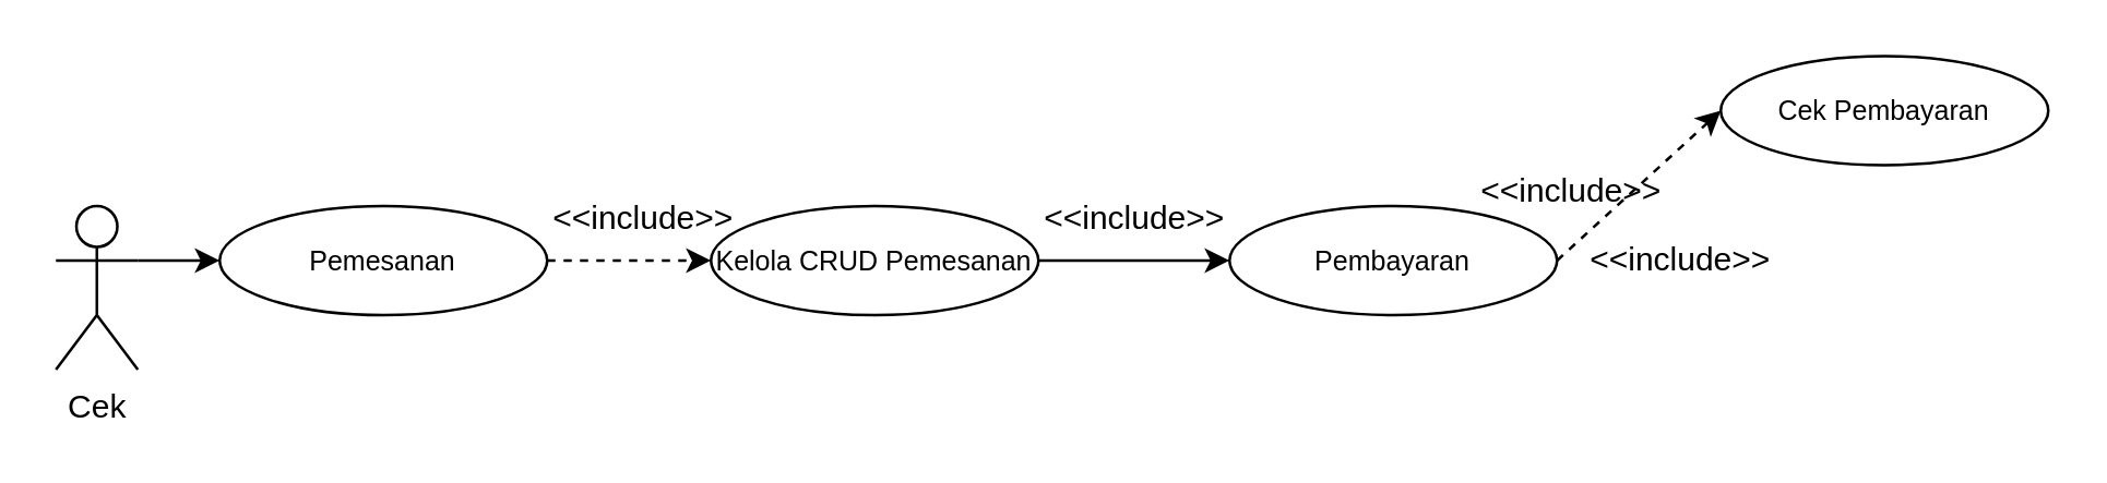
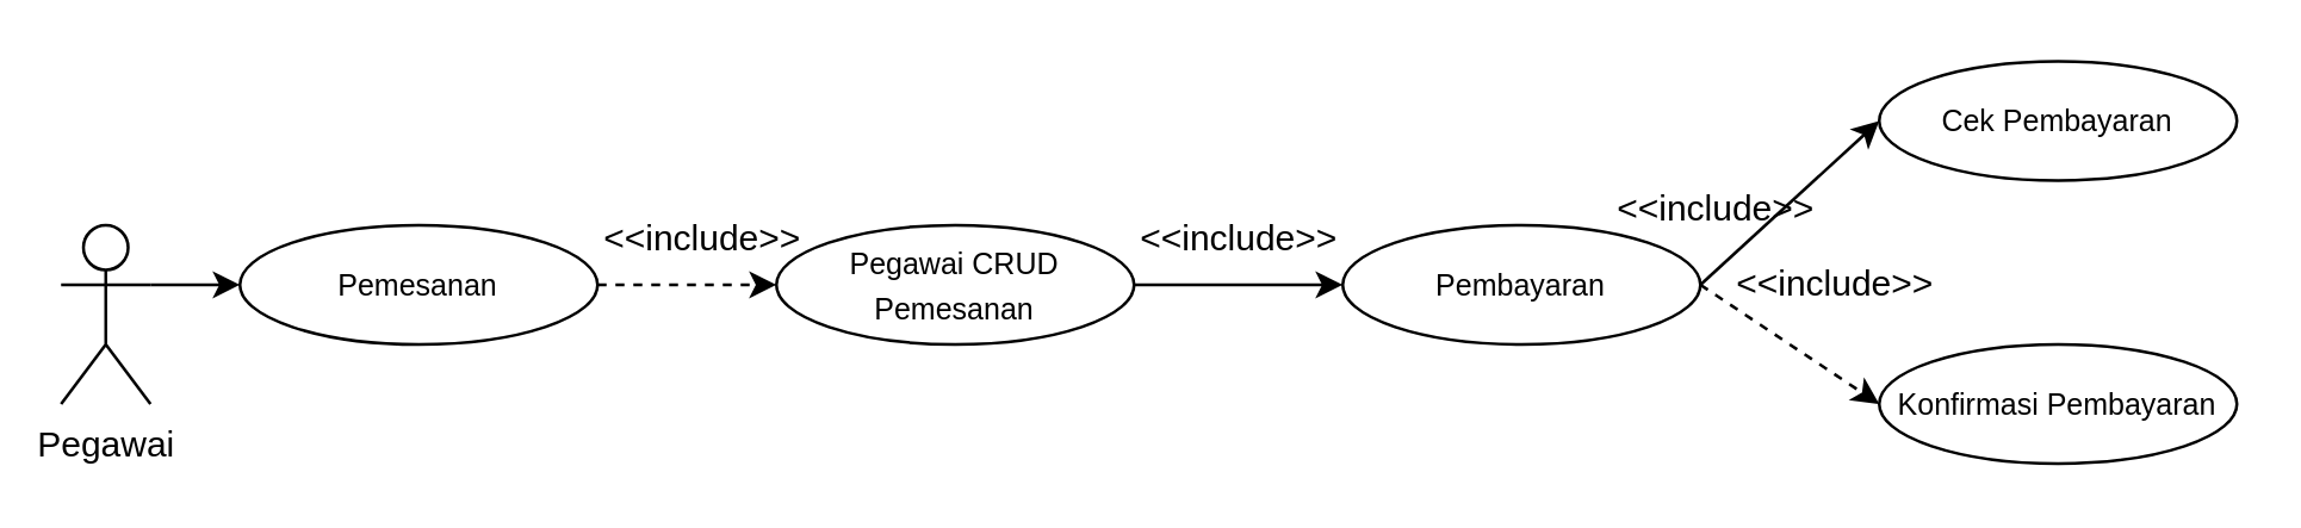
- <mxCell id="11" value="" style="endArrow=classic;html=1;rounded=0;entryX=0;entryY=0.5;entryDx=0;entryDy=0;exitX=1;exitY=0.5;exitDx=0;exitDy=0;dashed=1;" edge="1" parent="1" source="2" target="6"><mxGeometry width="50" height="50" relative="1" as="geometry"><mxPoint x="610" y="95" as="sourcePoint" /><mxPoint x="670" y="95" as="targetPoint" /></mxGeometry></mxCell>
+ <mxCell id="11" value="" style="endArrow=classic;html=1;rounded=0;entryX=0;entryY=0.5;entryDx=0;entryDy=0;exitX=1;exitY=0.5;exitDx=0;exitDy=0;dashed=0;" edge="1" parent="1" source="2" target="6"><mxGeometry width="50" height="50" relative="1" as="geometry"><mxPoint x="610" y="95" as="sourcePoint" /><mxPoint x="670" y="95" as="targetPoint" /></mxGeometry></mxCell>
- <mxCell id="5" value="&lt;font style=&quot;font-size: 10px;&quot;&gt;Kelola CRUD Pemesanan&lt;/font&gt;" style="ellipse;whiteSpace=wrap;html=1;" vertex="1" parent="1"><mxGeometry x="260" y="75" width="120" height="40" as="geometry" /></mxCell>
+ <mxCell id="5" value="&lt;font style=&quot;font-size: 10px;&quot;&gt;Pegawai CRUD Pemesanan&lt;/font&gt;" style="ellipse;whiteSpace=wrap;html=1;" vertex="1" parent="1"><mxGeometry x="260" y="75" width="120" height="40" as="geometry" /></mxCell>
+ <mxCell id="12" value="" style="endArrow=classic;html=1;rounded=0;entryX=0;entryY=0.5;entryDx=0;entryDy=0;exitX=1;exitY=0.5;exitDx=0;exitDy=0;dashed=1;" edge="1" parent="1" source="2" target="7"><mxGeometry width="50" height="50" relative="1" as="geometry"><mxPoint x="620" y="105" as="sourcePoint" /><mxPoint x="670" y="75" as="targetPoint" /></mxGeometry></mxCell>
+ <mxCell id="7" value="&lt;font style=&quot;font-size: 10px;&quot;&gt;Konfirmasi Pembayaran&lt;/font&gt;" style="ellipse;whiteSpace=wrap;html=1;" vertex="1" parent="1"><mxGeometry x="630" y="115" width="120" height="40" as="geometry" /></mxCell>
- <mxCell id="15" value="Cek" style="shape=umlActor;verticalLabelPosition=bottom;verticalAlign=top;html=1;outlineConnect=0;" vertex="1" parent="1"><mxGeometry x="20" y="75" width="30" height="60" as="geometry" /></mxCell>
+ <mxCell id="15" value="Pegawai" style="shape=umlActor;verticalLabelPosition=bottom;verticalAlign=top;html=1;outlineConnect=0;" vertex="1" parent="1"><mxGeometry x="20" y="75" width="30" height="60" as="geometry" /></mxCell>
